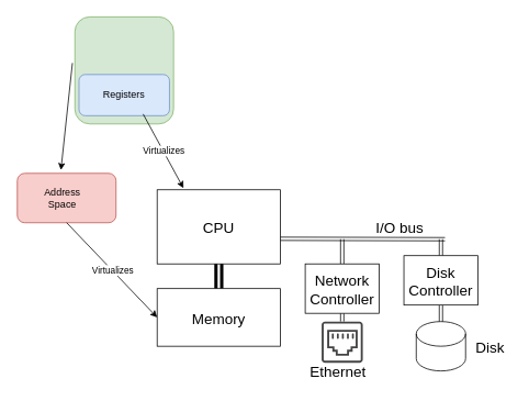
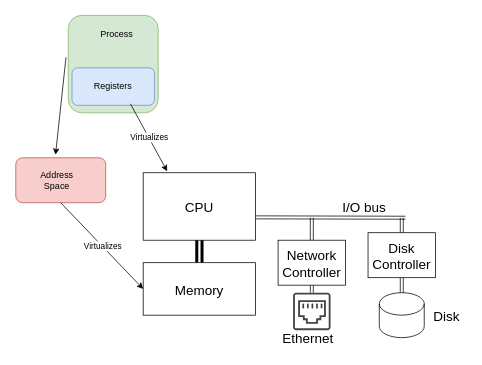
+ <mxCell id="18" value="Process" style="text;html=1;strokeColor=none;fillColor=none;align=center;verticalAlign=middle;whiteSpace=wrap;rounded=0;" vertex="1" parent="1"><mxGeometry x="125" y="30" width="60" height="30" as="geometry" /></mxCell>
